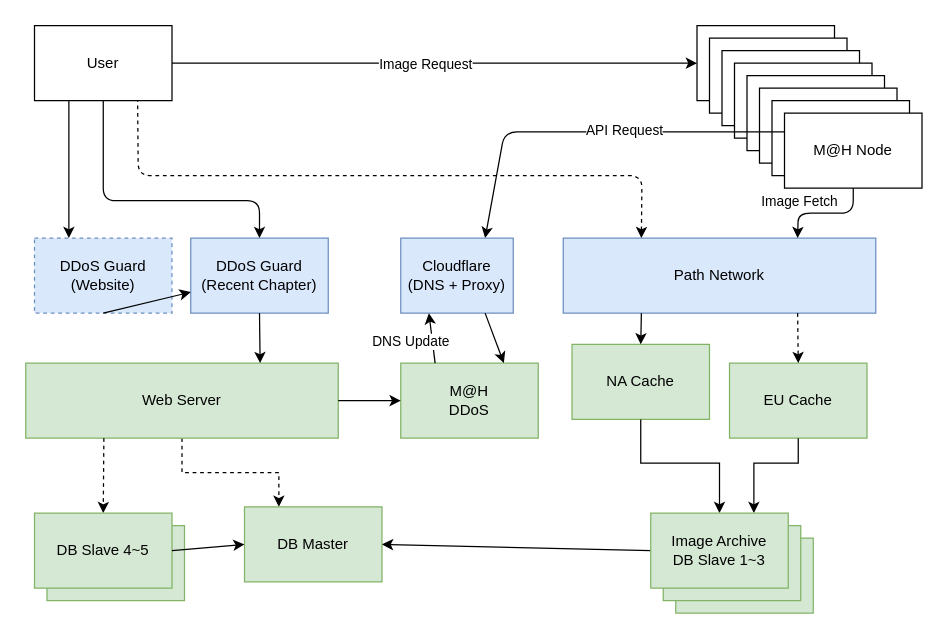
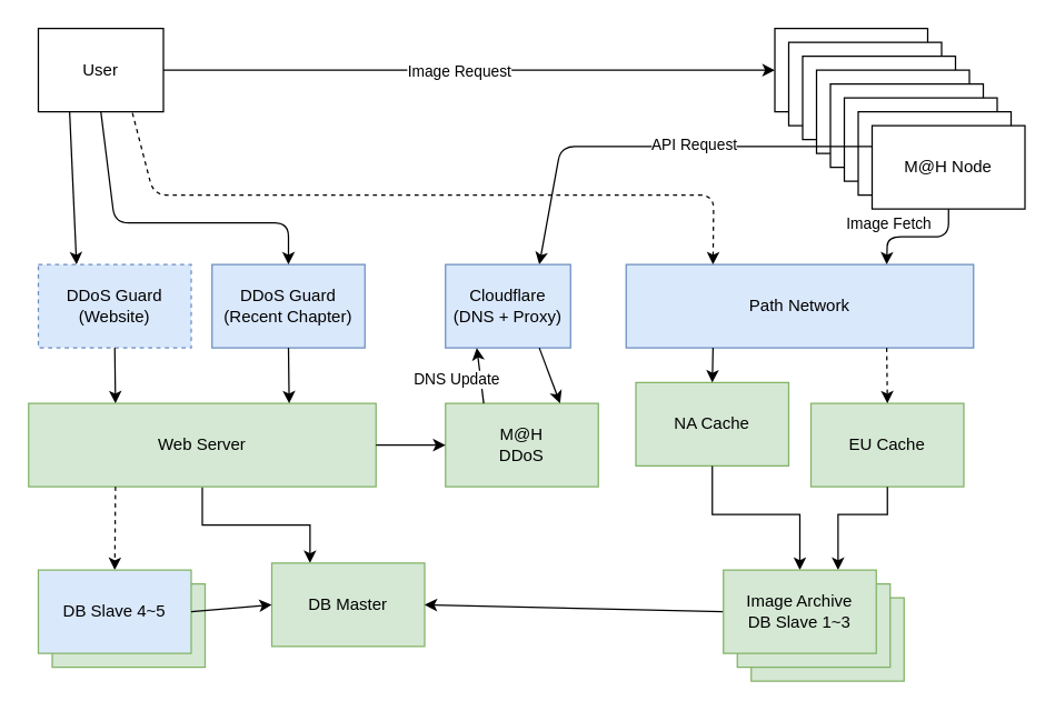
- <mxCell id="18" value="User" style="rounded=0;whiteSpace=wrap;html=1;" parent="1" vertex="1"><mxGeometry x="27" y="20" width="110" height="60" as="geometry" /></mxCell>
+ <mxCell id="18" value="User" style="rounded=0;whiteSpace=wrap;html=1;" parent="1" vertex="1"><mxGeometry x="27" y="20" width="90" height="60" as="geometry" /></mxCell>
- <mxCell id="6" value="" style="endArrow=classic;html=1;exitX=0.5;exitY=1;exitDx=0;exitDy=0;" parent="1" source="2" target="3" edge="1"><mxGeometry width="50" height="50" relative="1" as="geometry"><mxPoint x="130" y="300" as="sourcePoint" /><mxPoint x="50" y="270" as="targetPoint" /></mxGeometry></mxCell>
+ <mxCell id="6" value="" style="endArrow=classic;html=1;exitX=0.5;exitY=1;exitDx=0;exitDy=0;entryX=0.25;entryY=0;entryDx=0;entryDy=0;" parent="1" source="2" target="5" edge="1"><mxGeometry width="50" height="50" relative="1" as="geometry"><mxPoint x="130" y="300" as="sourcePoint" /><mxPoint x="50" y="270" as="targetPoint" /></mxGeometry></mxCell>
- <mxCell id="4" style="edgeStyle=orthogonalEdgeStyle;rounded=0;orthogonalLoop=1;jettySize=auto;html=1;exitX=0.5;exitY=1;exitDx=0;exitDy=0;entryX=0.25;entryY=0;entryDx=0;entryDy=0;dashed=1;" parent="1" source="5" target="8" edge="1"><mxGeometry relative="1" as="geometry" /></mxCell>
+ <mxCell id="4" style="edgeStyle=orthogonalEdgeStyle;rounded=0;orthogonalLoop=1;jettySize=auto;html=1;exitX=0.5;exitY=1;exitDx=0;exitDy=0;entryX=0.25;entryY=0;entryDx=0;entryDy=0;" parent="1" source="5" target="8" edge="1"><mxGeometry relative="1" as="geometry" /></mxCell>
- <mxCell id="30" value="DB Slave 4~5" style="rounded=0;whiteSpace=wrap;html=1;fillColor=#d5e8d4;strokeColor=#82b366;" parent="28" vertex="1"><mxGeometry width="110" height="60" as="geometry" /></mxCell>
+ <mxCell id="30" value="DB Slave 4~5" style="rounded=0;whiteSpace=wrap;html=1;fillColor=#dae8fc;strokeColor=#82b366;" parent="28" vertex="1"><mxGeometry width="110" height="60" as="geometry" /></mxCell>
